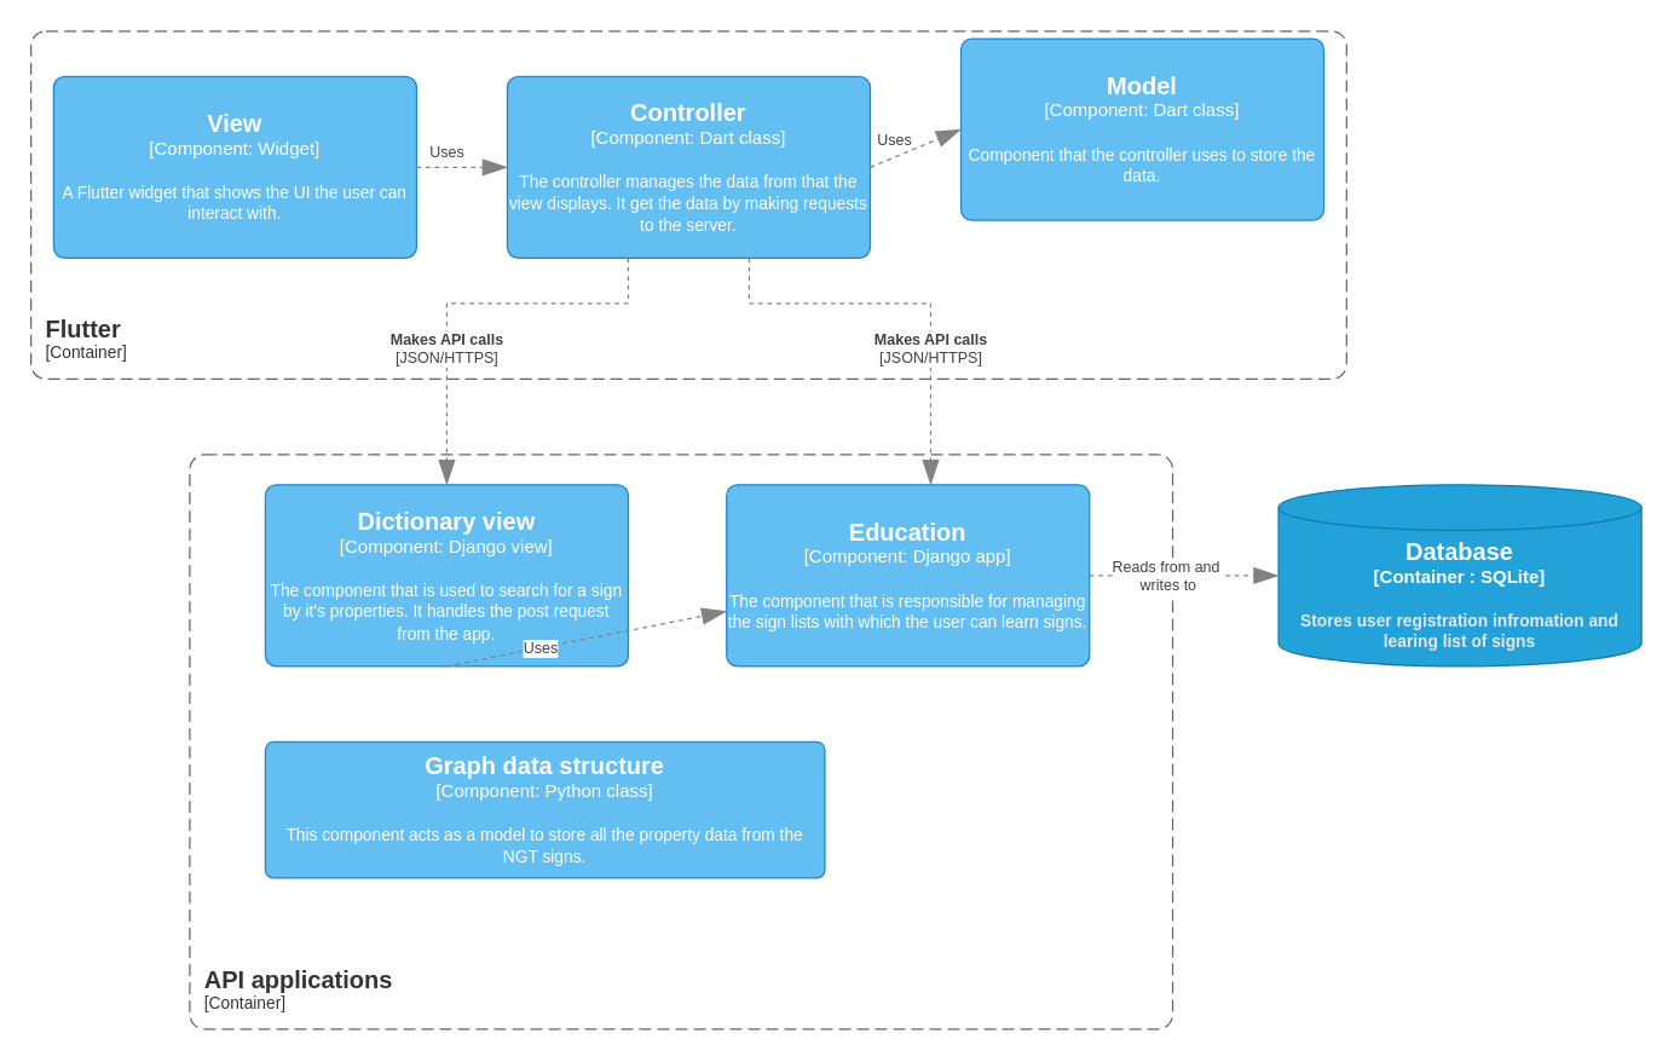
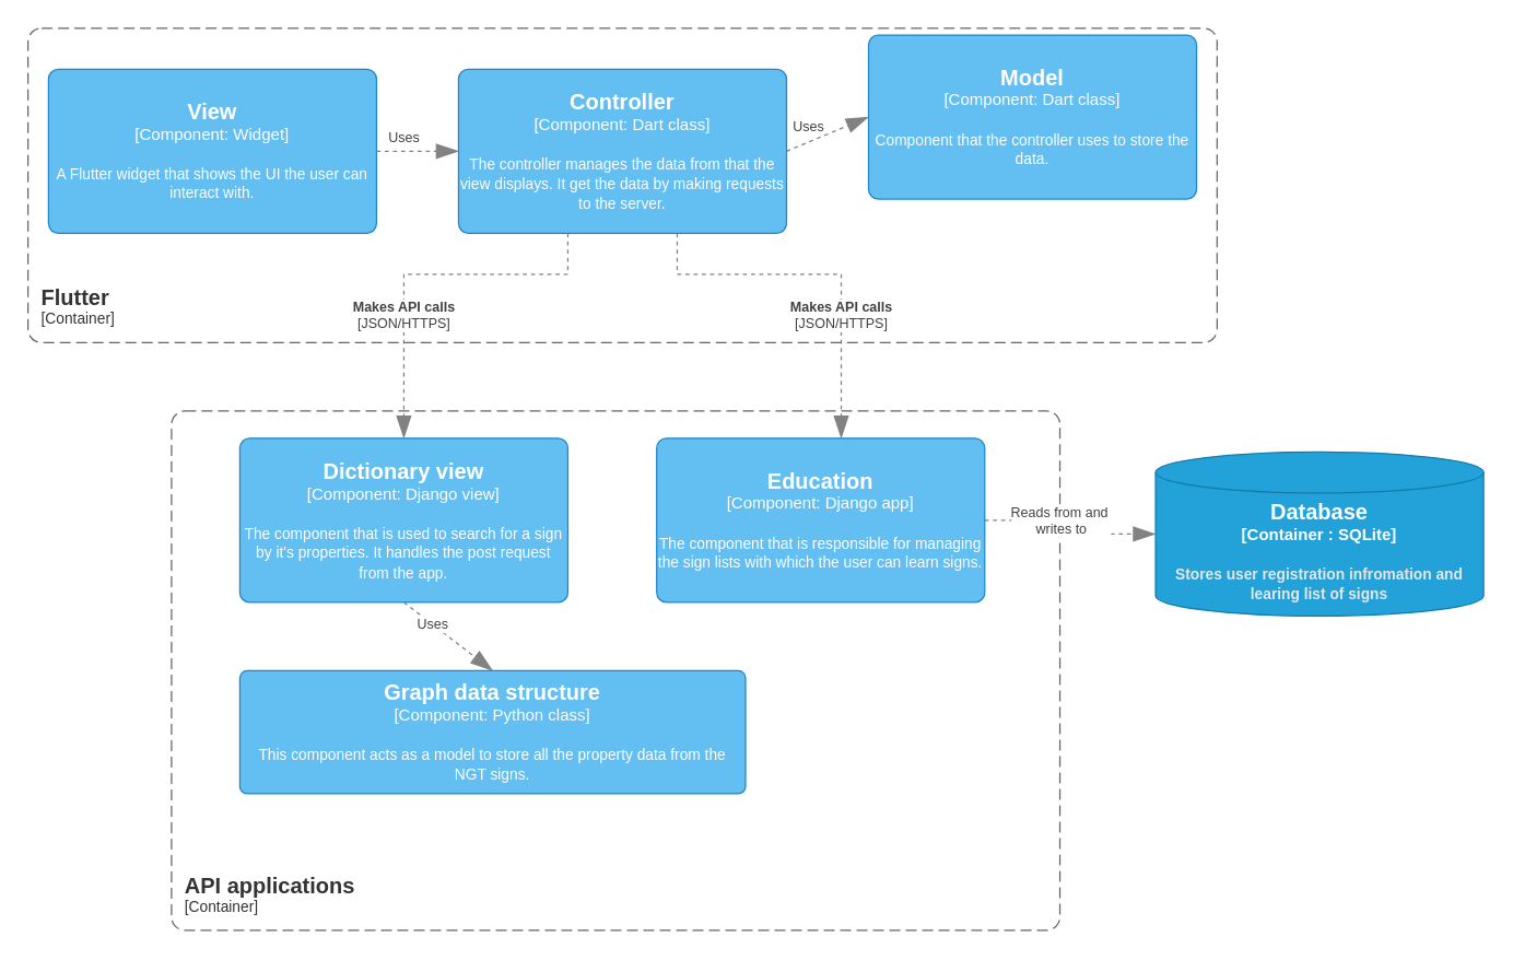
- <mxCell id="5" value="&lt;font style=&quot;font-size: 16px&quot;&gt;&lt;b&gt;Database&lt;/font&gt;&lt;div&gt;[Container :&amp;nbsp;SQLite]&lt;/div&gt;&lt;br&gt;&lt;div&gt;&lt;font style=&quot;font-size: 11px&quot;&gt;&lt;font color=&quot;#E6E6E6&quot;&gt;Stores user registration infromation and learing list of signs&lt;/font&gt;&lt;/div&gt;" style="shape=cylinder3;size=15;whiteSpace=wrap;html=1;boundedLbl=1;rounded=0;labelBackgroundColor=none;fillColor=#23A2D9;fontSize=12;fontColor=#ffffff;align=center;strokeColor=#0E7DAD;metaEdit=1;points=[[0.5,0,0],[1,0.25,0],[1,0.5,0],[1,0.75,0],[0.5,1,0],[0,0.75,0],[0,0.5,0],[0,0.25,0]];resizable=0;" parent="1" vertex="1"><mxGeometry x="845" y="320" width="240" height="120" as="geometry" /></mxCell>
+ <mxCell id="5" value="&lt;font style=&quot;font-size: 16px&quot;&gt;&lt;b&gt;Database&lt;/font&gt;&lt;div&gt;[Container :&amp;nbsp;SQLite]&lt;/div&gt;&lt;br&gt;&lt;div&gt;&lt;font style=&quot;font-size: 11px&quot;&gt;&lt;font color=&quot;#E6E6E6&quot;&gt;Stores user registration infromation and learing list of signs&lt;/font&gt;&lt;/div&gt;" style="shape=cylinder3;size=15;whiteSpace=wrap;html=1;boundedLbl=1;rounded=0;labelBackgroundColor=none;fillColor=#23A2D9;fontSize=12;fontColor=#ffffff;align=center;strokeColor=#0E7DAD;metaEdit=1;points=[[0.5,0,0],[1,0.25,0],[1,0.5,0],[1,0.75,0],[0.5,1,0],[0,0.75,0],[0,0.5,0],[0,0.25,0]];resizable=0;" parent="1" vertex="1"><mxGeometry x="845" y="330" width="240" height="120" as="geometry" /></mxCell>
- <mxCell id="16" value="&lt;div&gt;Uses&lt;/div&gt;" style="rounded=0;orthogonalLoop=1;jettySize=auto;html=1;dashed=1;endArrow=blockThin;fontSize=10;strokeColor=#828282;fontColor=#404040;strokeWidth=1;endFill=1;endSize=14;startSize=14;exitX=0.5;exitY=1;exitDx=0;exitDy=0;exitPerimeter=0;" edge="1" parent="1" source="7" target="6"><mxGeometry x="-0.333" relative="1" as="geometry"><mxPoint x="420" y="460" as="sourcePoint" /><mxPoint x="480" y="460" as="targetPoint" /><mxPoint as="offset" /></mxGeometry></mxCell>
+ <mxCell id="16" value="&lt;div&gt;Uses&lt;/div&gt;" style="rounded=0;orthogonalLoop=1;jettySize=auto;html=1;dashed=1;endArrow=blockThin;fontSize=10;strokeColor=#828282;fontColor=#404040;strokeWidth=1;endFill=1;endSize=14;startSize=14;exitX=0.5;exitY=1;exitDx=0;exitDy=0;exitPerimeter=0;entryX=0.5;entryY=0;entryDx=0;entryDy=0;entryPerimeter=0;" edge="1" parent="1" source="7" target="15"><mxGeometry x="-0.333" relative="1" as="geometry"><mxPoint x="420" y="460" as="sourcePoint" /><mxPoint x="480" y="460" as="targetPoint" /><mxPoint as="offset" /></mxGeometry></mxCell>
